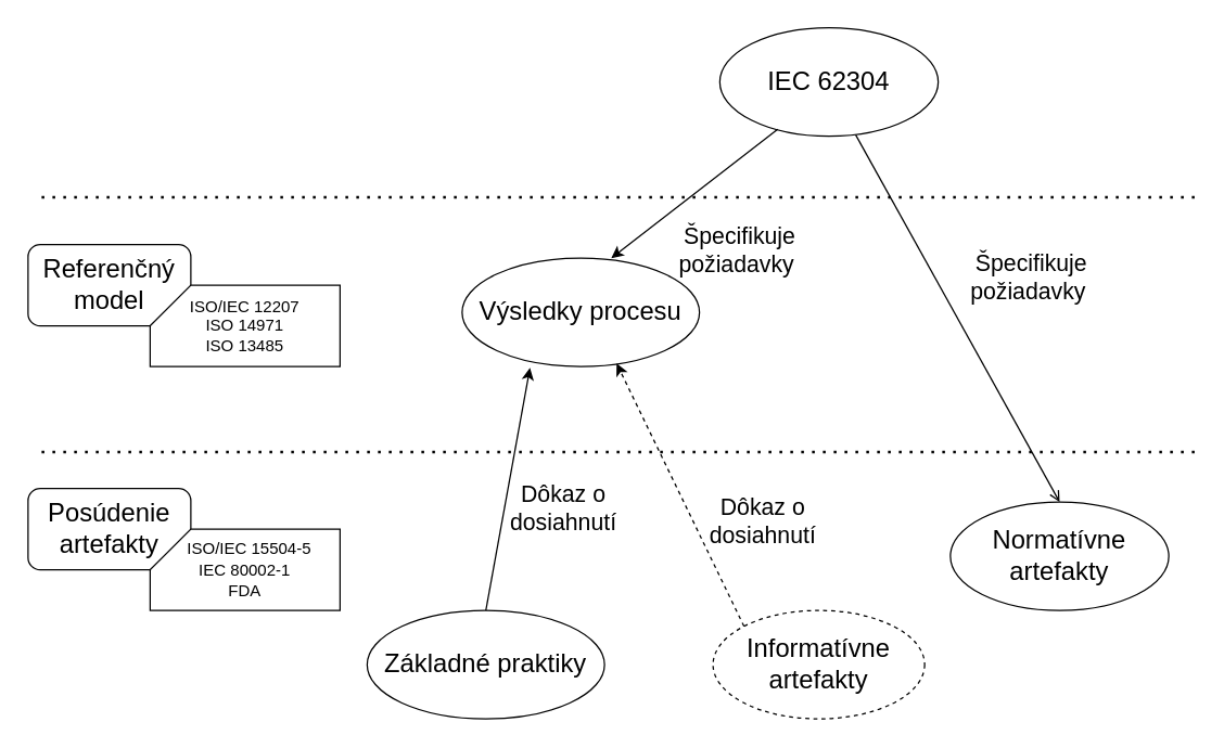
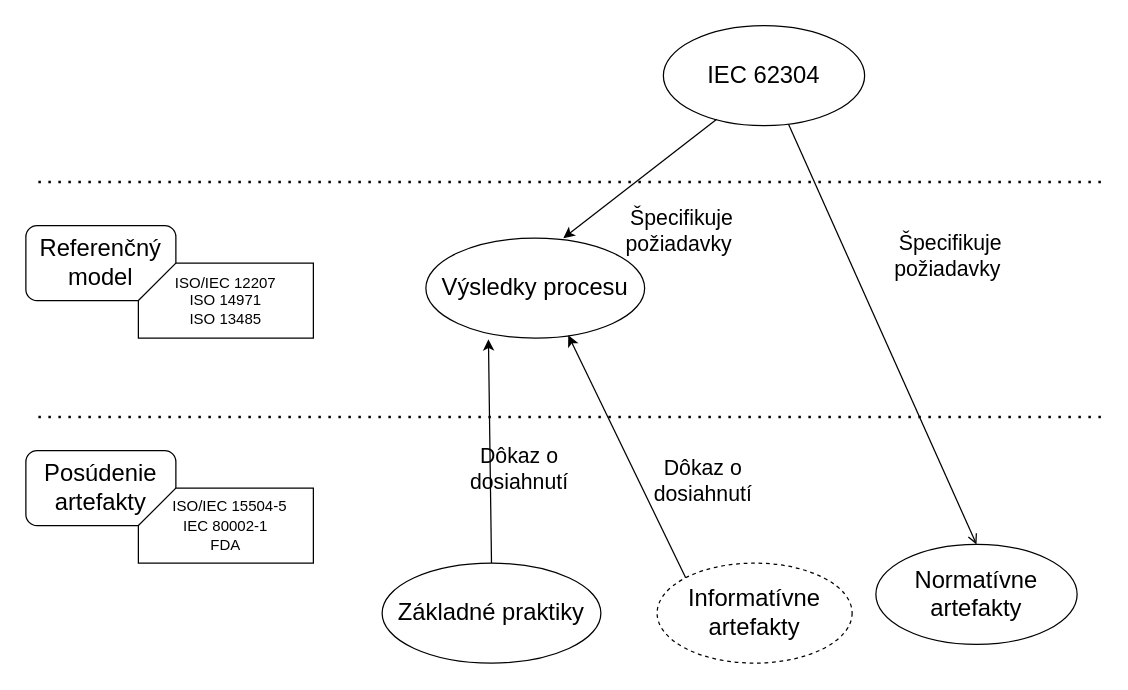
- <mxCell id="15" value="" style="endArrow=classic;html=1;rounded=0;fontSize=13;exitX=0;exitY=0;exitDx=0;exitDy=0;entryX=0.651;entryY=0.972;entryDx=0;entryDy=0;entryPerimeter=0;dashed=1;" edge="1" parent="1" source="9" target="7"><mxGeometry width="50" height="50" relative="1" as="geometry"><mxPoint x="514.995" y="312.48" as="sourcePoint" /><mxPoint x="388.62" y="447.52" as="targetPoint" /><Array as="points" /></mxGeometry></mxCell>
+ <mxCell id="15" value="" style="endArrow=classic;html=1;rounded=0;fontSize=13;exitX=0;exitY=0;exitDx=0;exitDy=0;entryX=0.651;entryY=0.972;entryDx=0;entryDy=0;entryPerimeter=0;" edge="1" parent="1" source="9" target="7"><mxGeometry width="50" height="50" relative="1" as="geometry"><mxPoint x="514.995" y="312.48" as="sourcePoint" /><mxPoint x="388.62" y="447.52" as="targetPoint" /><Array as="points" /></mxGeometry></mxCell>
- <mxCell id="10" value="Normatívne artefakty" style="ellipse;whiteSpace=wrap;html=1;fontSize=19;" vertex="1" parent="1"><mxGeometry x="700" y="370" width="161" height="80" as="geometry" /></mxCell>
+ <mxCell id="10" value="Normatívne artefakty" style="ellipse;whiteSpace=wrap;html=1;fontSize=19;" vertex="1" parent="1"><mxGeometry x="700" y="435" width="161" height="80" as="geometry" /></mxCell>
- <mxCell id="6" value="Základné praktiky" style="ellipse;whiteSpace=wrap;html=1;fontSize=19;" vertex="1" parent="1"><mxGeometry x="270" y="450" width="175" height="80" as="geometry" /></mxCell>
+ <mxCell id="6" value="Základné praktiky" style="ellipse;whiteSpace=wrap;html=1;fontSize=19;" vertex="1" parent="1"><mxGeometry x="305" y="450" width="175" height="80" as="geometry" /></mxCell>
